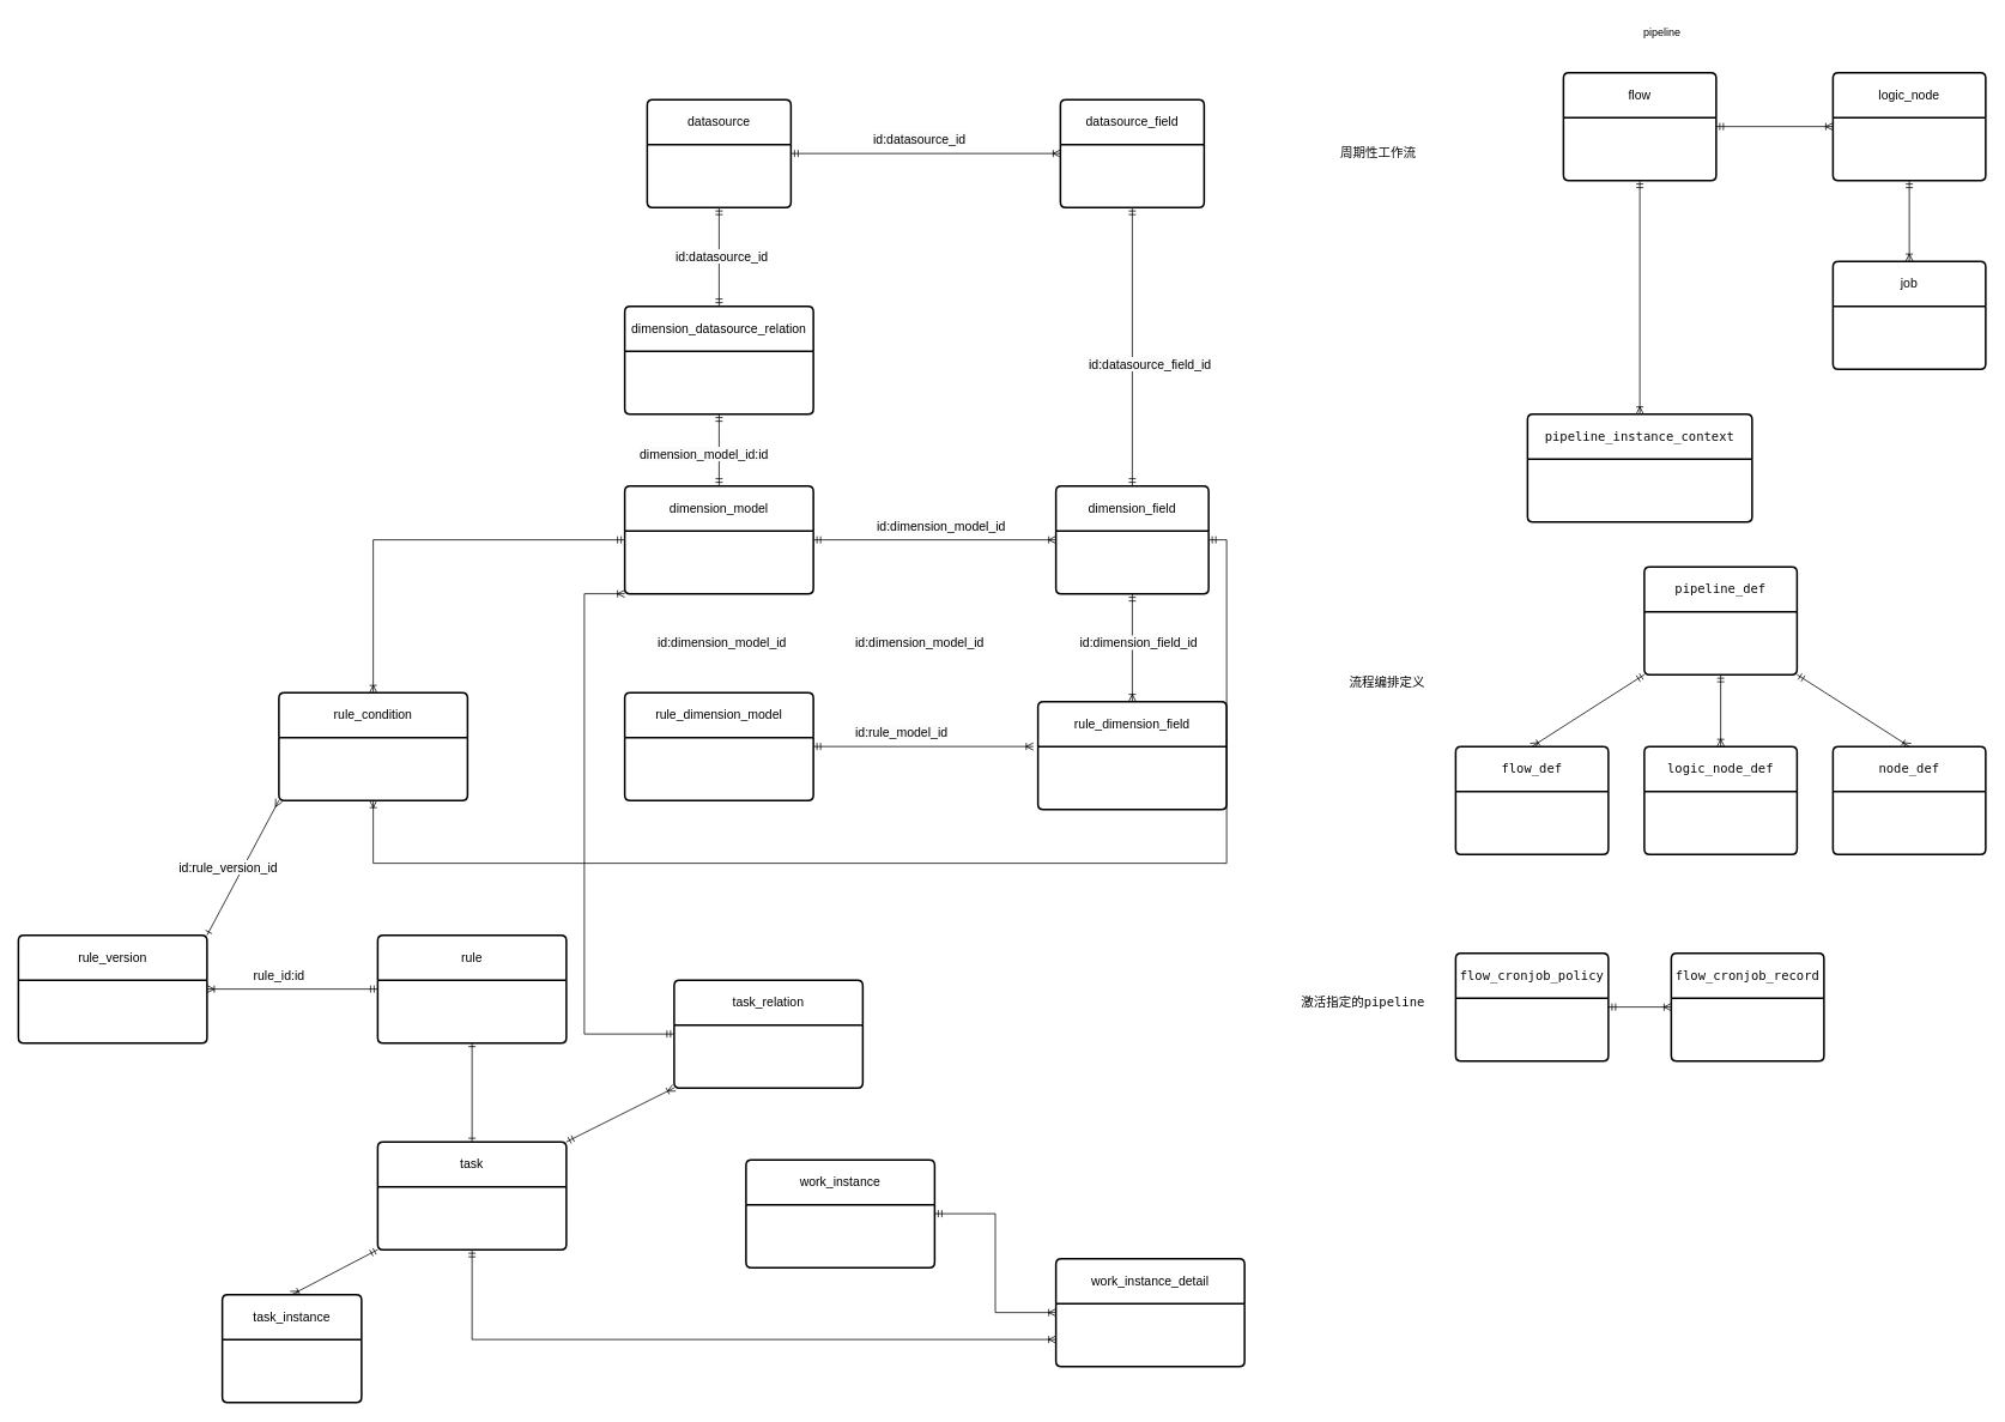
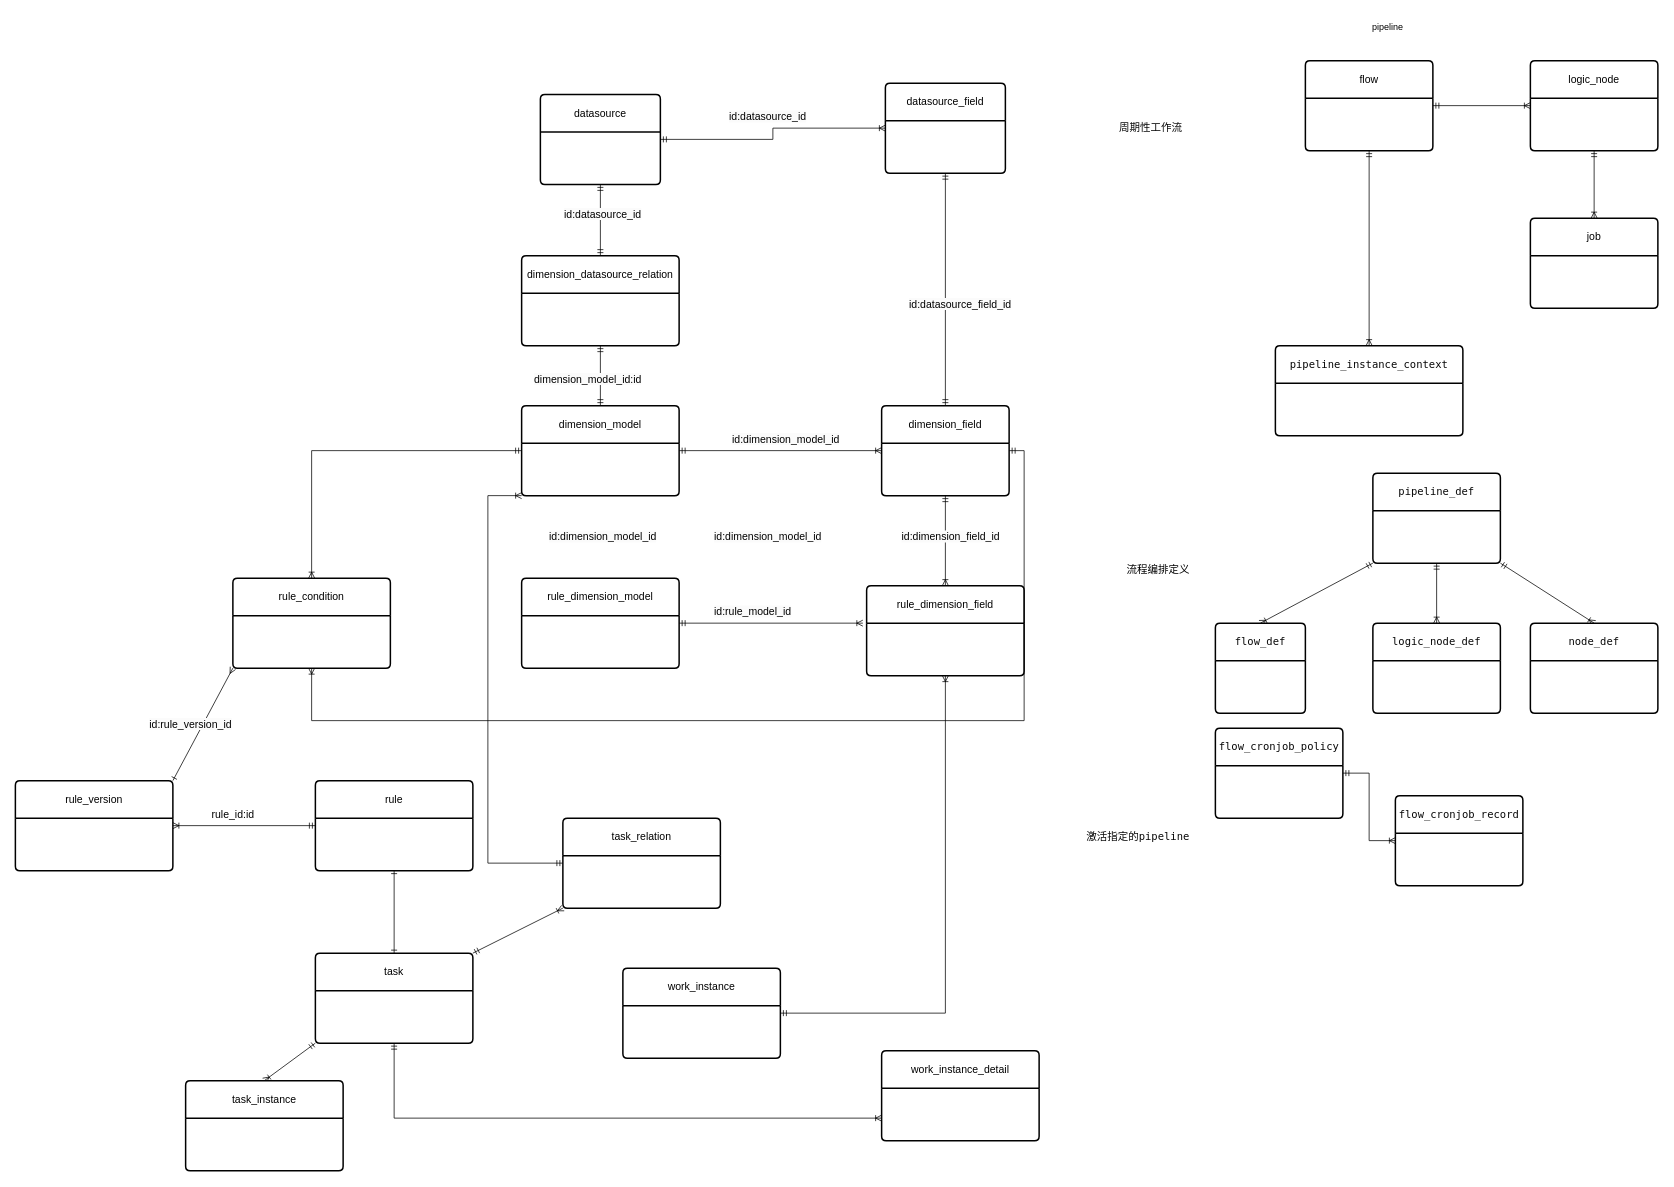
- <mxCell id="4" value="datasource" style="swimlane;childLayout=stackLayout;horizontal=1;startSize=50;horizontalStack=0;rounded=1;fontSize=14;fontStyle=0;strokeWidth=2;resizeParent=0;resizeLast=1;shadow=0;dashed=0;align=center;arcSize=4;whiteSpace=wrap;html=1;" parent="1" vertex="1"><mxGeometry x="720" y="110" width="160" height="120" as="geometry" /></mxCell>
+ <mxCell id="4" value="datasource" style="swimlane;childLayout=stackLayout;horizontal=1;startSize=50;horizontalStack=0;rounded=1;fontSize=14;fontStyle=0;strokeWidth=2;resizeParent=0;resizeLast=1;shadow=0;dashed=0;align=center;arcSize=4;whiteSpace=wrap;html=1;" parent="1" vertex="1"><mxGeometry x="720" y="125" width="160" height="120" as="geometry" /></mxCell>
- <mxCell id="40" value="&lt;pre style=&quot;background-color:#ffffff;color:#080808;font-family:'JetBrains Mono',monospace;font-size:10.5pt;&quot;&gt;flow_def&lt;/pre&gt;" style="swimlane;childLayout=stackLayout;horizontal=1;startSize=50;horizontalStack=0;rounded=1;fontSize=14;fontStyle=0;strokeWidth=2;resizeParent=0;resizeLast=1;shadow=0;dashed=0;align=center;arcSize=4;whiteSpace=wrap;html=1;" parent="1" vertex="1"><mxGeometry x="1620" y="830" width="170" height="120" as="geometry" /></mxCell>
+ <mxCell id="40" value="&lt;pre style=&quot;background-color:#ffffff;color:#080808;font-family:'JetBrains Mono',monospace;font-size:10.5pt;&quot;&gt;flow_def&lt;/pre&gt;" style="swimlane;childLayout=stackLayout;horizontal=1;startSize=50;horizontalStack=0;rounded=1;fontSize=14;fontStyle=0;strokeWidth=2;resizeParent=0;resizeLast=1;shadow=0;dashed=0;align=center;arcSize=4;whiteSpace=wrap;html=1;" parent="1" vertex="1"><mxGeometry x="1620" y="830" width="120" height="120" as="geometry" /></mxCell>
- <mxCell id="44" value="&lt;pre style=&quot;background-color: rgb(255, 255, 255);&quot;&gt;&lt;font face=&quot;JetBrains Mono, monospace&quot; color=&quot;#080808&quot;&gt;flow_cronjob_policy&lt;br&gt;&lt;/font&gt;&lt;/pre&gt;" style="swimlane;childLayout=stackLayout;horizontal=1;startSize=50;horizontalStack=0;rounded=1;fontSize=14;fontStyle=0;strokeWidth=2;resizeParent=0;resizeLast=1;shadow=0;dashed=0;align=center;arcSize=4;whiteSpace=wrap;html=1;" parent="1" vertex="1"><mxGeometry x="1620" y="1060" width="170" height="120" as="geometry" /></mxCell>
+ <mxCell id="44" value="&lt;pre style=&quot;background-color: rgb(255, 255, 255);&quot;&gt;&lt;font face=&quot;JetBrains Mono, monospace&quot; color=&quot;#080808&quot;&gt;flow_cronjob_policy&lt;br&gt;&lt;/font&gt;&lt;/pre&gt;" style="swimlane;childLayout=stackLayout;horizontal=1;startSize=50;horizontalStack=0;rounded=1;fontSize=14;fontStyle=0;strokeWidth=2;resizeParent=0;resizeLast=1;shadow=0;dashed=0;align=center;arcSize=4;whiteSpace=wrap;html=1;" parent="1" vertex="1"><mxGeometry x="1620" y="970" width="170" height="120" as="geometry" /></mxCell>
- <mxCell id="63" style="edgeStyle=orthogonalEdgeStyle;rounded=0;orthogonalLoop=1;jettySize=auto;html=1;entryX=0;entryY=0.5;entryDx=0;entryDy=0;endArrow=ERoneToMany;endFill=0;startArrow=ERmandOne;startFill=0;" edge="1" parent="1" source="64" target="65"><mxGeometry relative="1" as="geometry" /></mxCell>
+ <mxCell id="63" style="edgeStyle=orthogonalEdgeStyle;rounded=0;orthogonalLoop=1;jettySize=auto;html=1;endArrow=ERoneToMany;endFill=0;startArrow=ERmandOne;startFill=0;" edge="1" parent="1" source="64" target="22"><mxGeometry relative="1" as="geometry" /></mxCell>
- <mxCell id="60" value="task_instance" style="swimlane;childLayout=stackLayout;horizontal=1;startSize=50;horizontalStack=0;rounded=1;fontSize=14;fontStyle=0;strokeWidth=2;resizeParent=0;resizeLast=1;shadow=0;dashed=0;align=center;arcSize=4;whiteSpace=wrap;html=1;" vertex="1" parent="1"><mxGeometry x="247" y="1440" width="155" height="120" as="geometry" /></mxCell>
+ <mxCell id="60" value="task_instance" style="swimlane;childLayout=stackLayout;horizontal=1;startSize=50;horizontalStack=0;rounded=1;fontSize=14;fontStyle=0;strokeWidth=2;resizeParent=0;resizeLast=1;shadow=0;dashed=0;align=center;arcSize=4;whiteSpace=wrap;html=1;" vertex="1" parent="1"><mxGeometry x="247" y="1440" width="210" height="120" as="geometry" /></mxCell>
